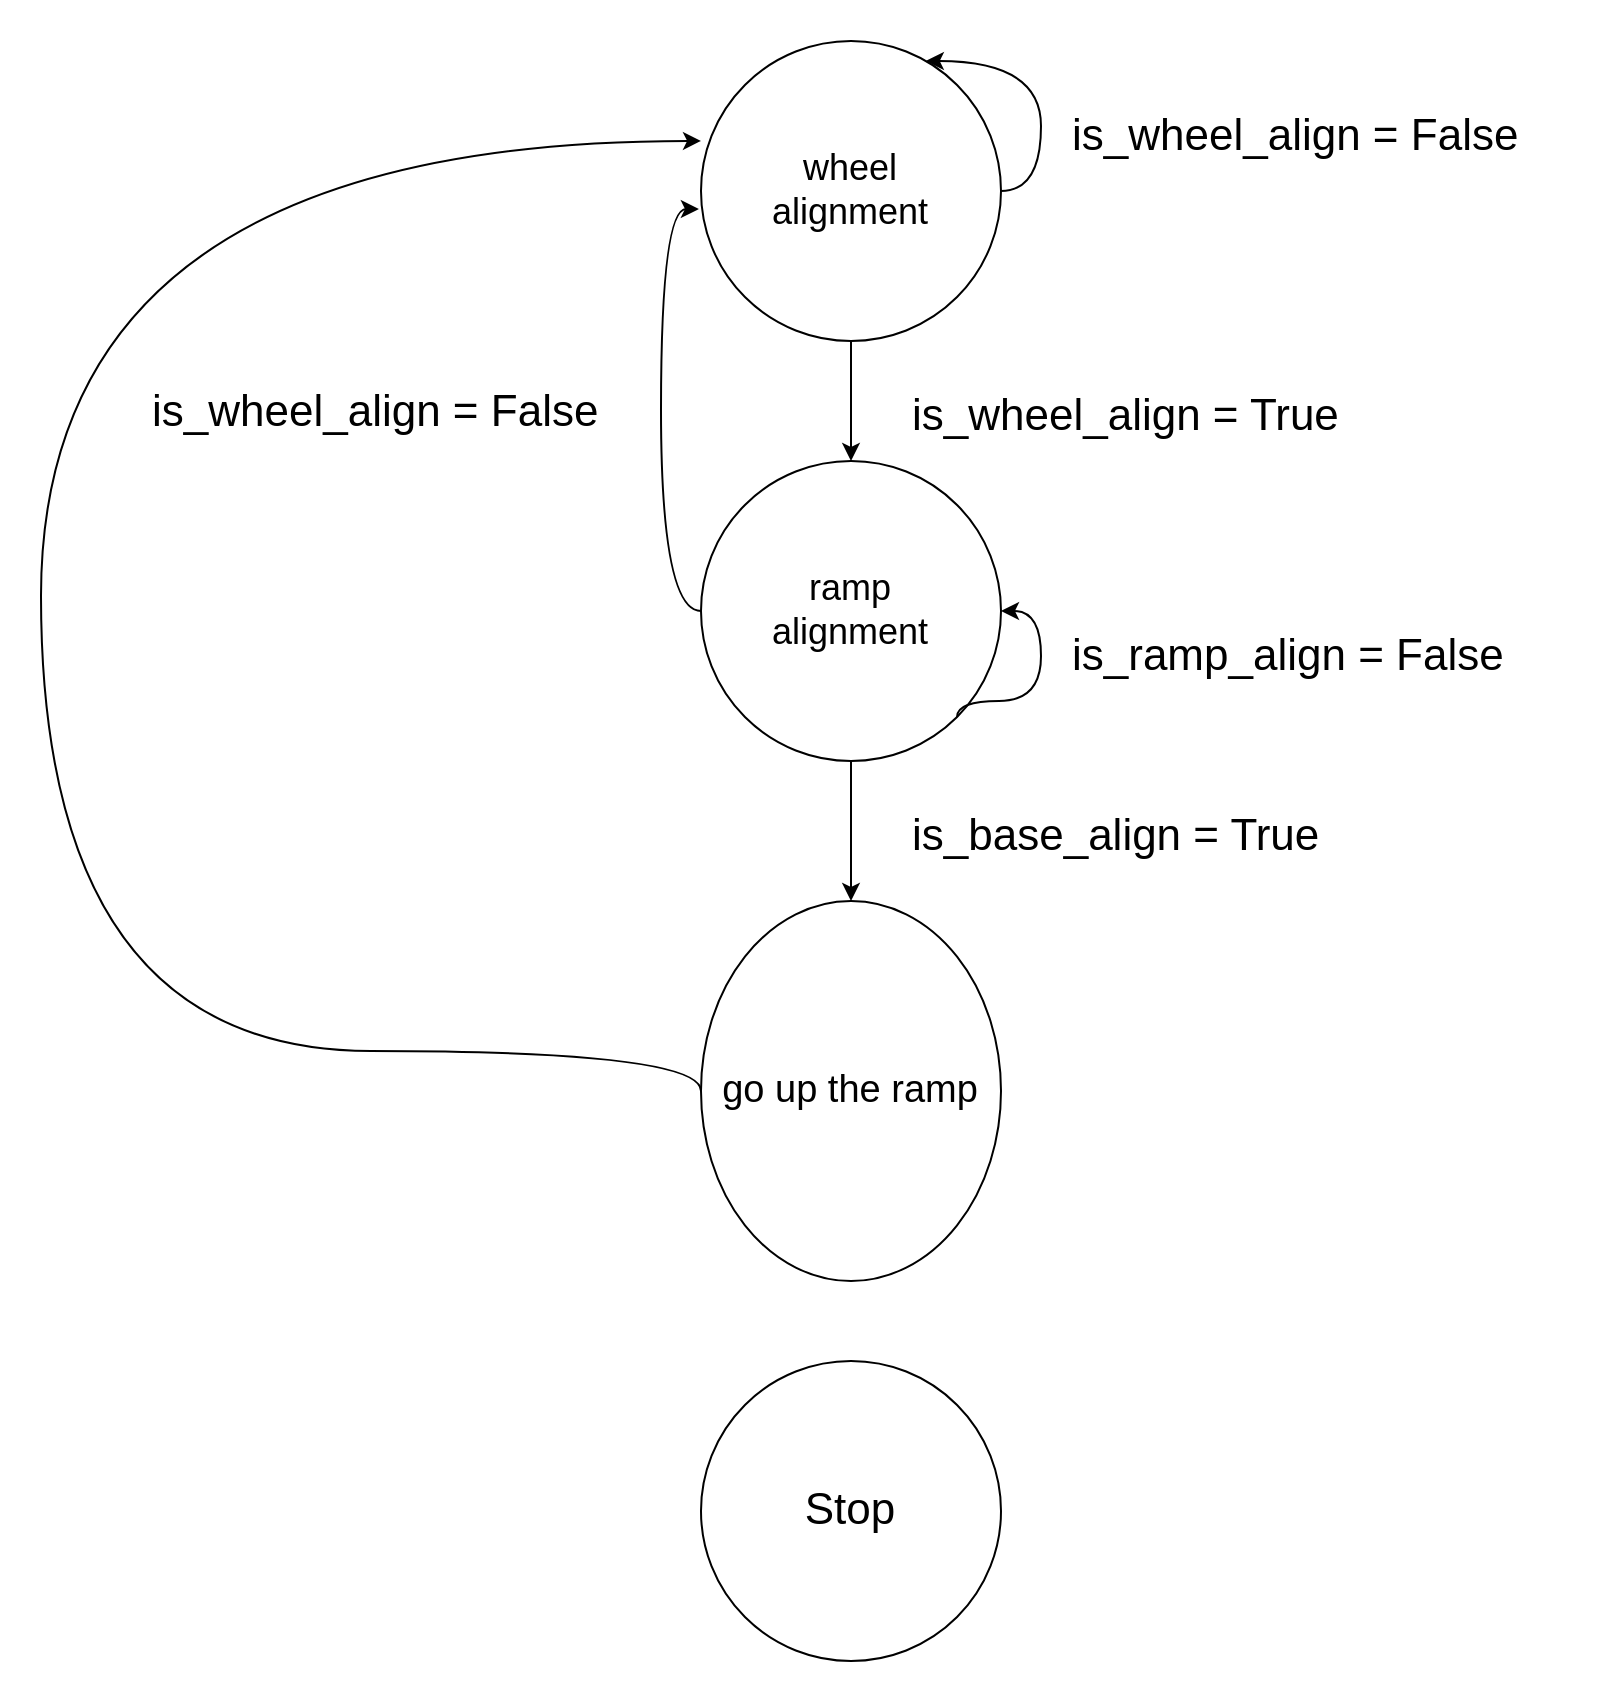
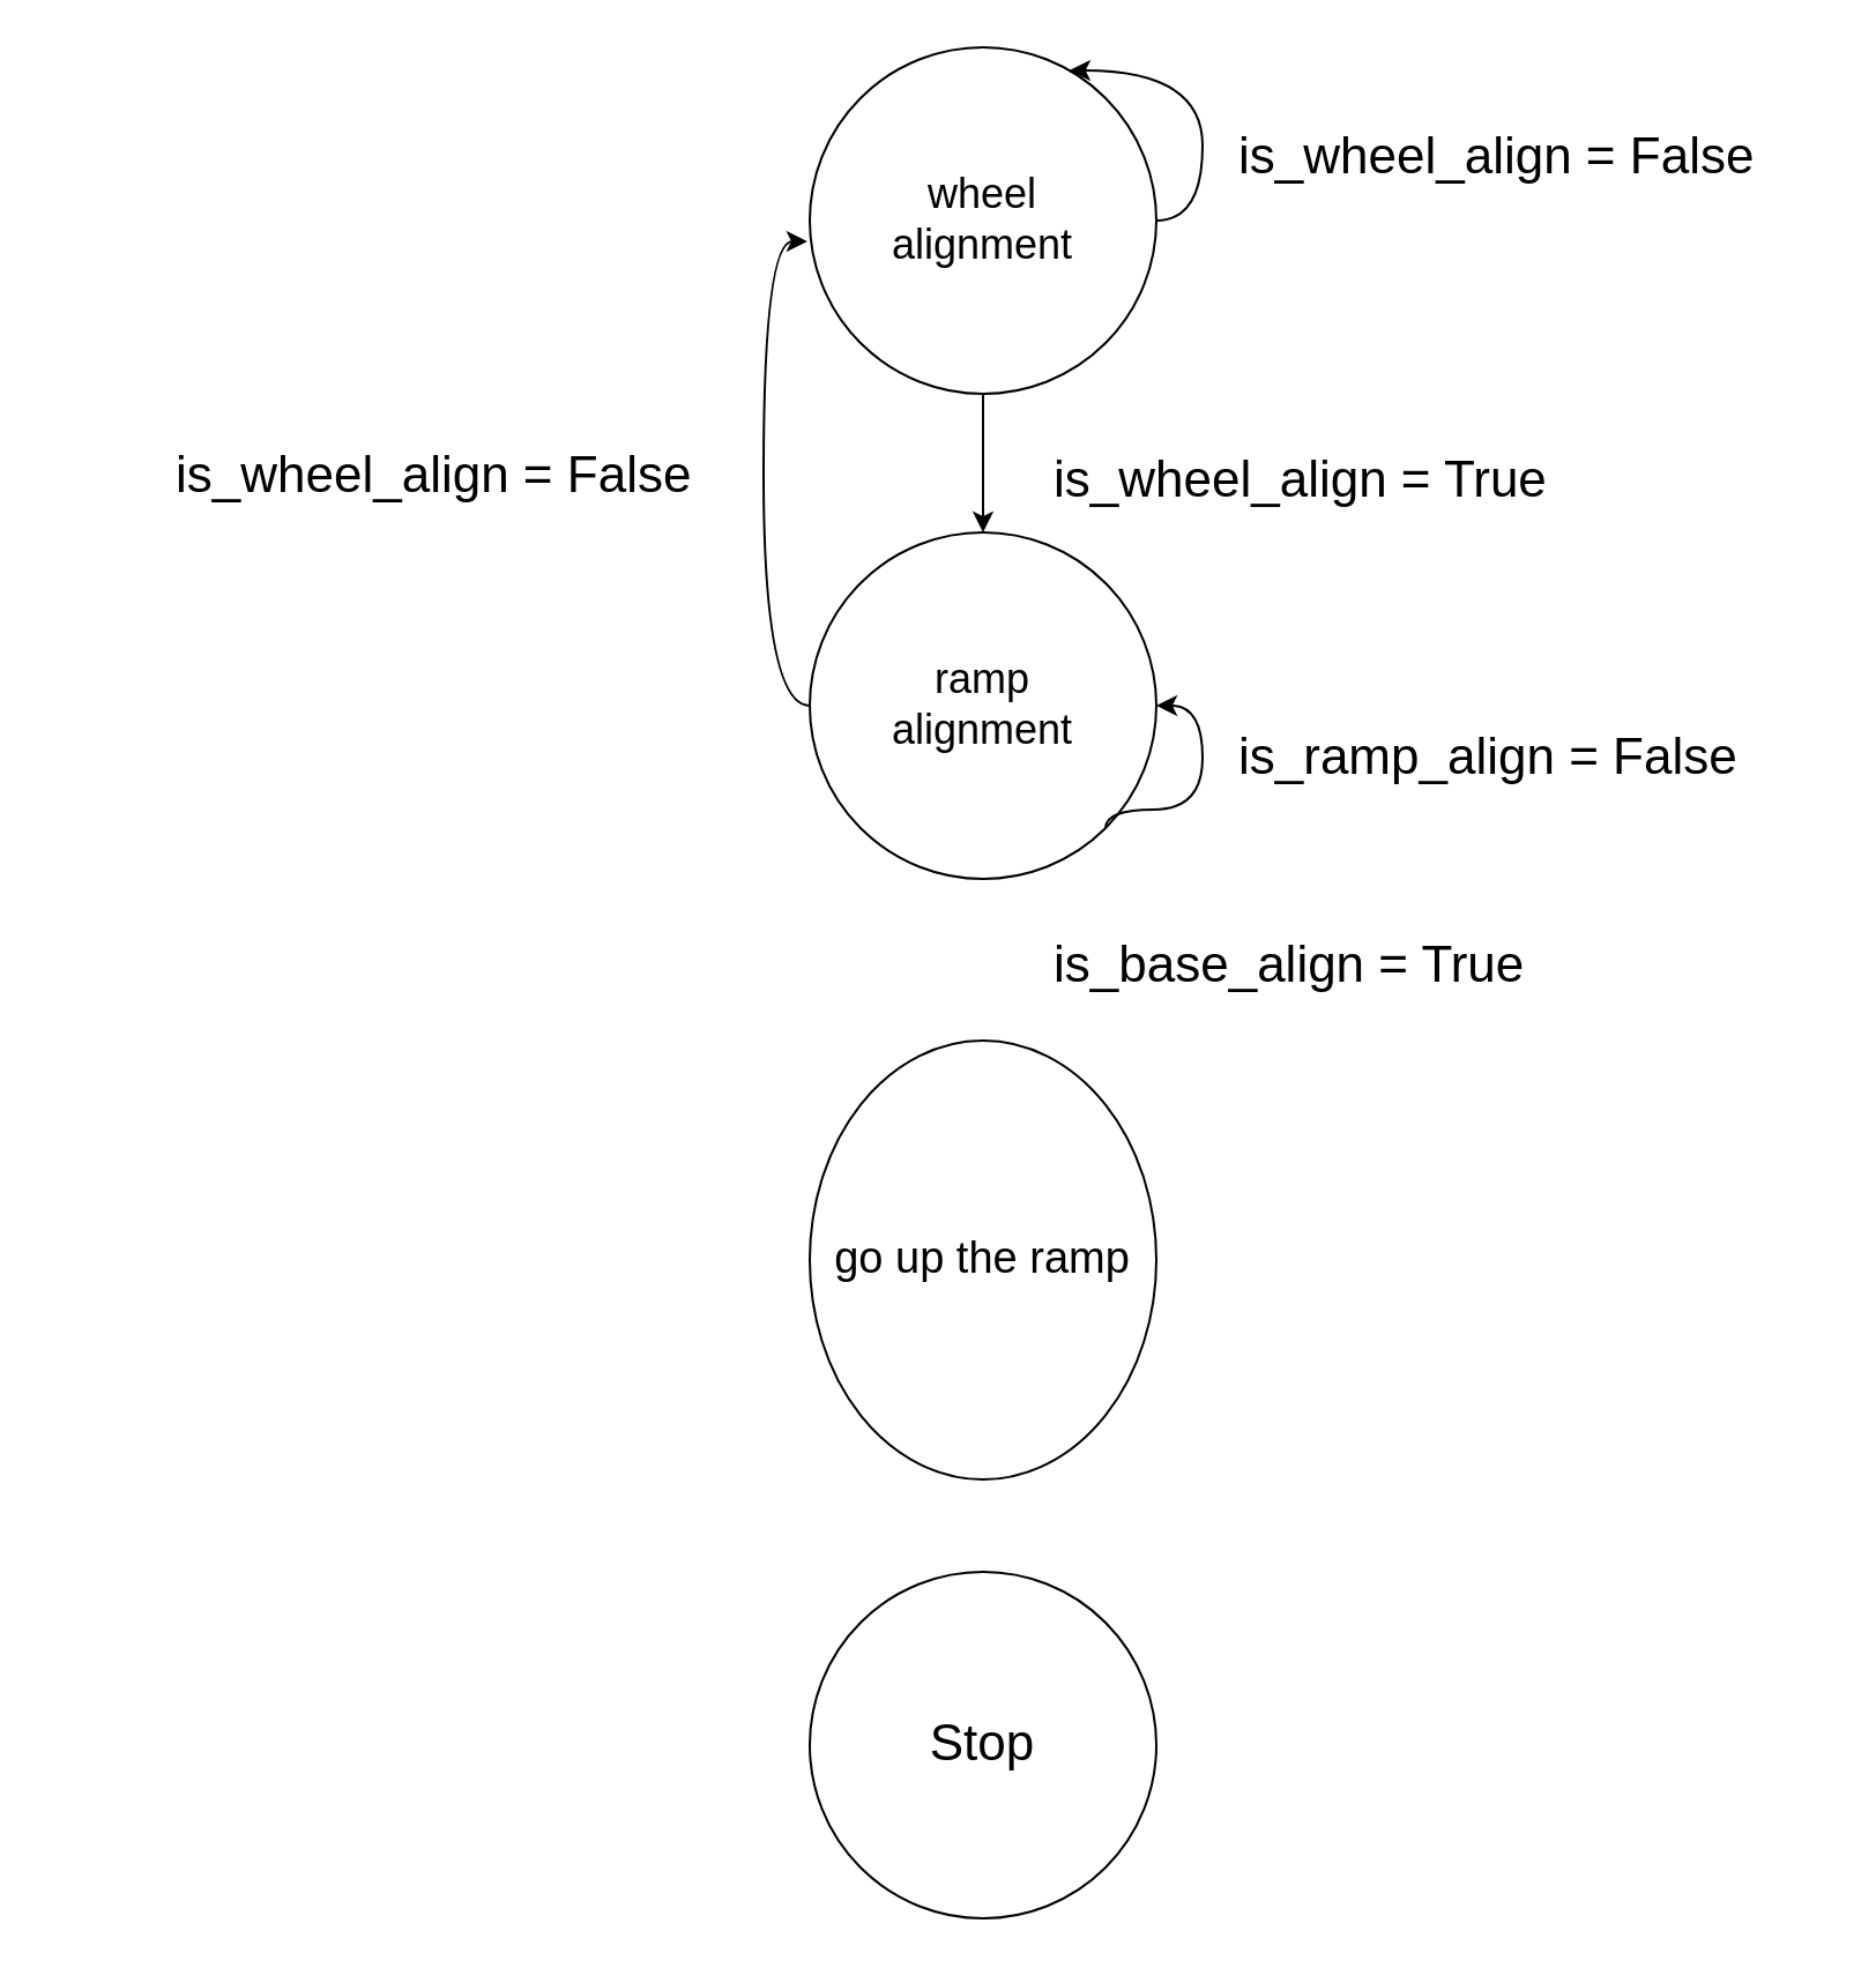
- <mxCell id="7" style="edgeStyle=orthogonalEdgeStyle;curved=1;orthogonalLoop=1;jettySize=auto;html=1;exitX=0;exitY=0.5;exitDx=0;exitDy=0;fontSize=22;entryX=0;entryY=0.333;entryDx=0;entryDy=0;entryPerimeter=0;" edge="1" parent="1" source="8" target="3"><mxGeometry relative="1" as="geometry"><mxPoint x="320" y="300" as="targetPoint" /><Array as="points"><mxPoint x="20" y="525" /><mxPoint x="20" y="70" /></Array></mxGeometry></mxCell>
- <mxCell id="4" value="" style="edgeStyle=orthogonalEdgeStyle;curved=1;orthogonalLoop=1;jettySize=auto;html=1;fontSize=22;" edge="1" parent="1" source="6" target="8"><mxGeometry relative="1" as="geometry" /></mxCell>
